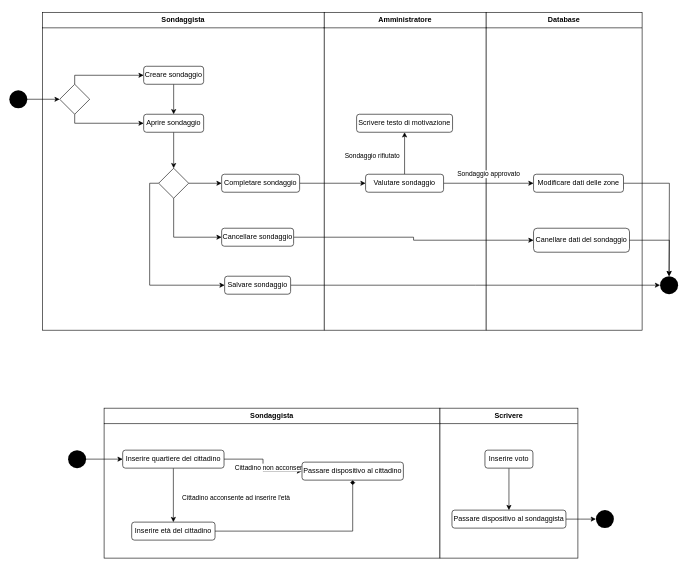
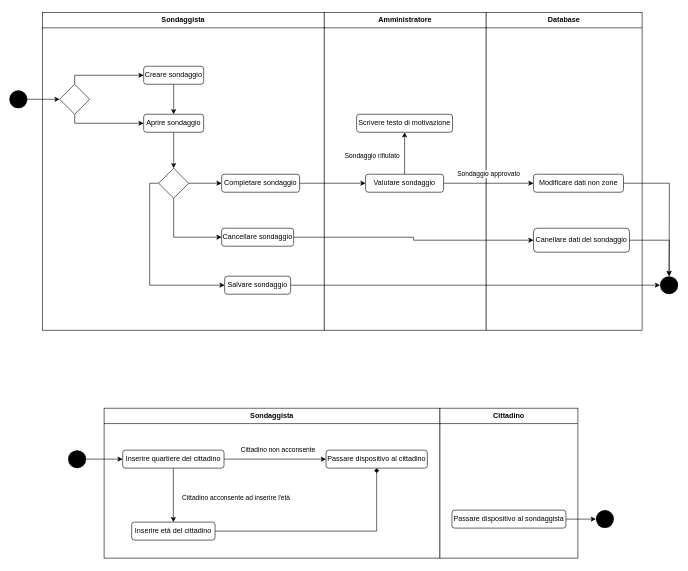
- <mxCell id="27" value="Modificare dati delle zone" style="rounded=1;whiteSpace=wrap;html=1;" vertex="1" parent="1"><mxGeometry x="889" y="290" width="150" height="30" as="geometry" /></mxCell>
+ <mxCell id="27" value="Modificare dati non zone" style="rounded=1;whiteSpace=wrap;html=1;" vertex="1" parent="1"><mxGeometry x="889" y="290" width="150" height="30" as="geometry" /></mxCell>
- <mxCell id="34" value="&lt;p style=&quot;margin:0px;margin-top:6px;text-align:center;&quot;&gt;&lt;b&gt;Scrivere&lt;/b&gt;&lt;/p&gt;&lt;hr size=&quot;1&quot; style=&quot;border-style:solid;&quot;&gt;&lt;p style=&quot;margin:0px;margin-left:8px;&quot;&gt;&lt;br&gt;&lt;/p&gt;" style="align=left;overflow=fill;html=1;dropTarget=0;whiteSpace=wrap;" vertex="1" parent="1"><mxGeometry x="733" y="680" width="230" height="250" as="geometry" /></mxCell>
+ <mxCell id="34" value="&lt;p style=&quot;margin:0px;margin-top:6px;text-align:center;&quot;&gt;&lt;b&gt;Cittadino&lt;/b&gt;&lt;/p&gt;&lt;hr size=&quot;1&quot; style=&quot;border-style:solid;&quot;&gt;&lt;p style=&quot;margin:0px;margin-left:8px;&quot;&gt;&lt;br&gt;&lt;/p&gt;" style="align=left;overflow=fill;html=1;dropTarget=0;whiteSpace=wrap;" vertex="1" parent="1"><mxGeometry x="733" y="680" width="230" height="250" as="geometry" /></mxCell>
- <mxCell id="44" value="Inserire voto" style="rounded=1;whiteSpace=wrap;html=1;" vertex="1" parent="1"><mxGeometry x="808" y="750" width="80" height="30" as="geometry" /></mxCell>
- <mxCell id="42" value="Passare dispositivo al cittadino" style="rounded=1;whiteSpace=wrap;html=1;" vertex="1" parent="1"><mxGeometry x="503" y="770" width="169" height="30" as="geometry" /></mxCell>
+ <mxCell id="42" value="Passare dispositivo al cittadino" style="rounded=1;whiteSpace=wrap;html=1;" vertex="1" parent="1"><mxGeometry x="543" y="750" width="169" height="30" as="geometry" /></mxCell>
- <mxCell id="43" style="edgeStyle=orthogonalEdgeStyle;rounded=0;orthogonalLoop=1;jettySize=auto;html=1;" edge="1" parent="1" source="44" target="46"><mxGeometry relative="1" as="geometry" /></mxCell>
